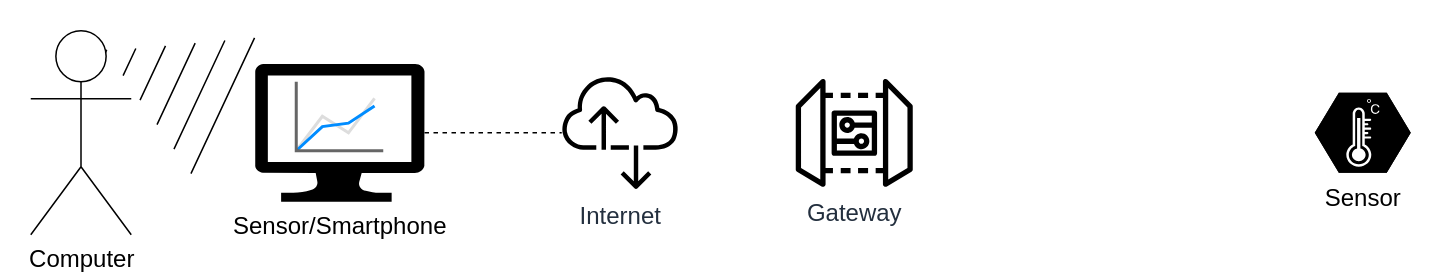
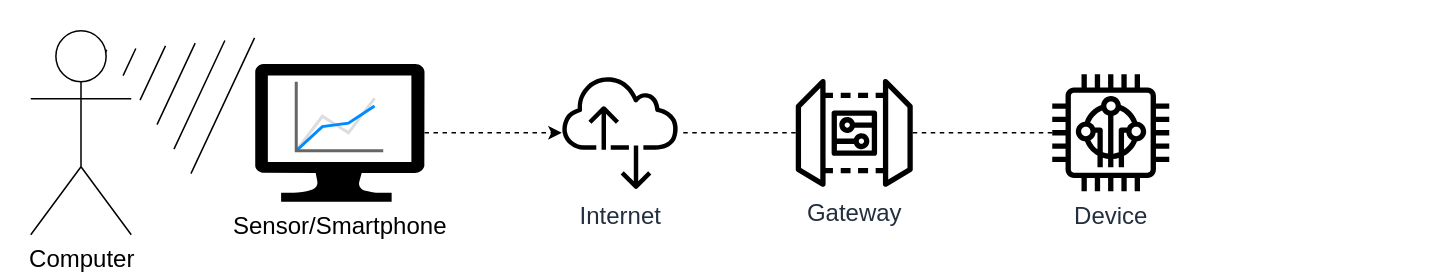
- <mxCell id="7" value="" style="endArrow=none;dashed=1;html=1;rounded=0;exitX=1;exitY=0.5;exitDx=0;exitDy=0;exitPerimeter=0;" edge="1" parent="1" source="4" target="6"><mxGeometry width="50" height="50" relative="1" as="geometry"><mxPoint x="284" y="108" as="sourcePoint" /><mxPoint x="334" y="58" as="targetPoint" /></mxGeometry></mxCell>
+ <mxCell id="7" value="" style="endArrow=classic;dashed=1;html=1;rounded=0;exitX=1;exitY=0.5;exitDx=0;exitDy=0;exitPerimeter=0;" edge="1" parent="1" source="4" target="6"><mxGeometry width="50" height="50" relative="1" as="geometry"><mxPoint x="284" y="108" as="sourcePoint" /><mxPoint x="334" y="58" as="targetPoint" /></mxGeometry></mxCell>
+ <mxCell id="8" value="" style="endArrow=none;dashed=1;html=1;rounded=0;" edge="1" parent="1" source="11" target="6"><mxGeometry width="50" height="50" relative="1" as="geometry"><mxPoint x="519.712" y="86.787" as="sourcePoint" /><mxPoint x="427" y="150" as="targetPoint" /></mxGeometry></mxCell>
+ <mxCell id="12" value="" style="endArrow=none;dashed=1;html=1;rounded=0;" edge="1" parent="1" source="10" target="11"><mxGeometry width="50" height="50" relative="1" as="geometry"><mxPoint x="753" y="86" as="sourcePoint" /><mxPoint x="875" y="88.008" as="targetPoint" /></mxGeometry></mxCell>
+ <mxCell id="10" value="&lt;font style=&quot;font-size: 16px;&quot;&gt;Device&lt;/font&gt;" style="sketch=0;outlineConnect=0;fontColor=#232F3E;gradientColor=none;fillColor=#000000;strokeColor=none;dashed=0;verticalLabelPosition=bottom;verticalAlign=top;align=center;html=1;fontSize=12;fontStyle=0;aspect=fixed;pointerEvents=1;shape=mxgraph.aws4.iot_thing_freertos_device;" vertex="1" parent="1"><mxGeometry x="701" y="49" width="78" height="78" as="geometry" /></mxCell>
- <mxCell id="9" value="&lt;font style=&quot;font-size: 16px;&quot;&gt;Sensor&lt;/font&gt;" style="verticalLabelPosition=bottom;sketch=0;html=1;fillColor=#000000;strokeColor=#FFFFFF;verticalAlign=top;align=center;points=[[0,0.5,0],[0.125,0.25,0],[0.25,0,0],[0.5,0,0],[0.75,0,0],[0.875,0.25,0],[1,0.5,0],[0.875,0.75,0],[0.75,1,0],[0.5,1,0],[0.125,0.75,0]];pointerEvents=1;shape=mxgraph.cisco_safe.compositeIcon;bgIcon=mxgraph.cisco_safe.design.blank_device;resIcon=mxgraph.cisco_safe.design.sensor;" vertex="1" parent="1"><mxGeometry x="876" y="61.38" width="64" height="53.25" as="geometry" /></mxCell>
